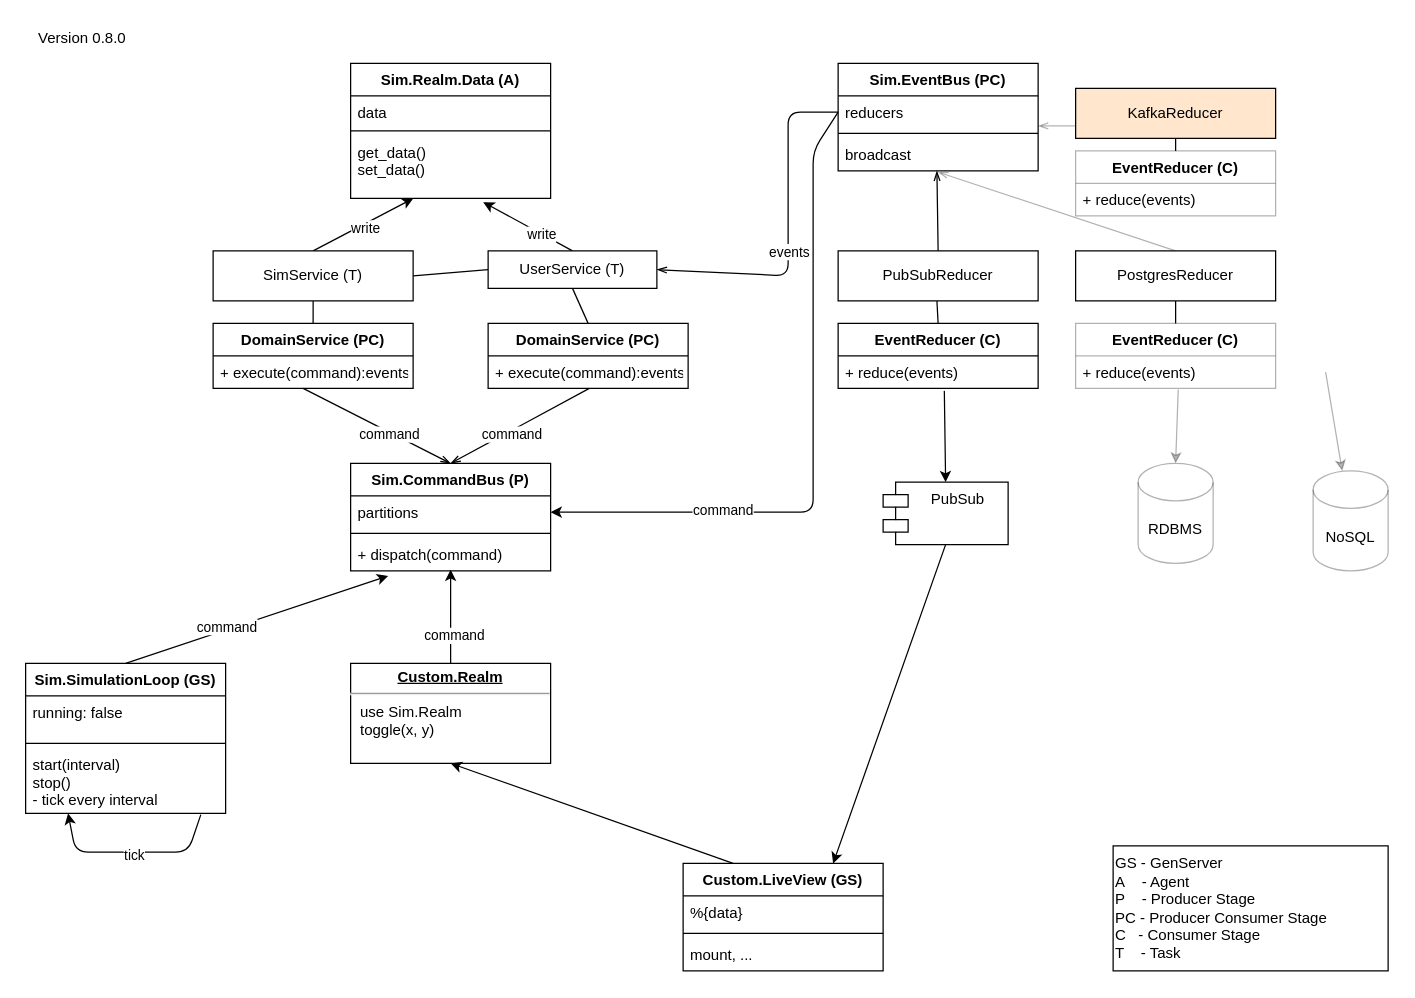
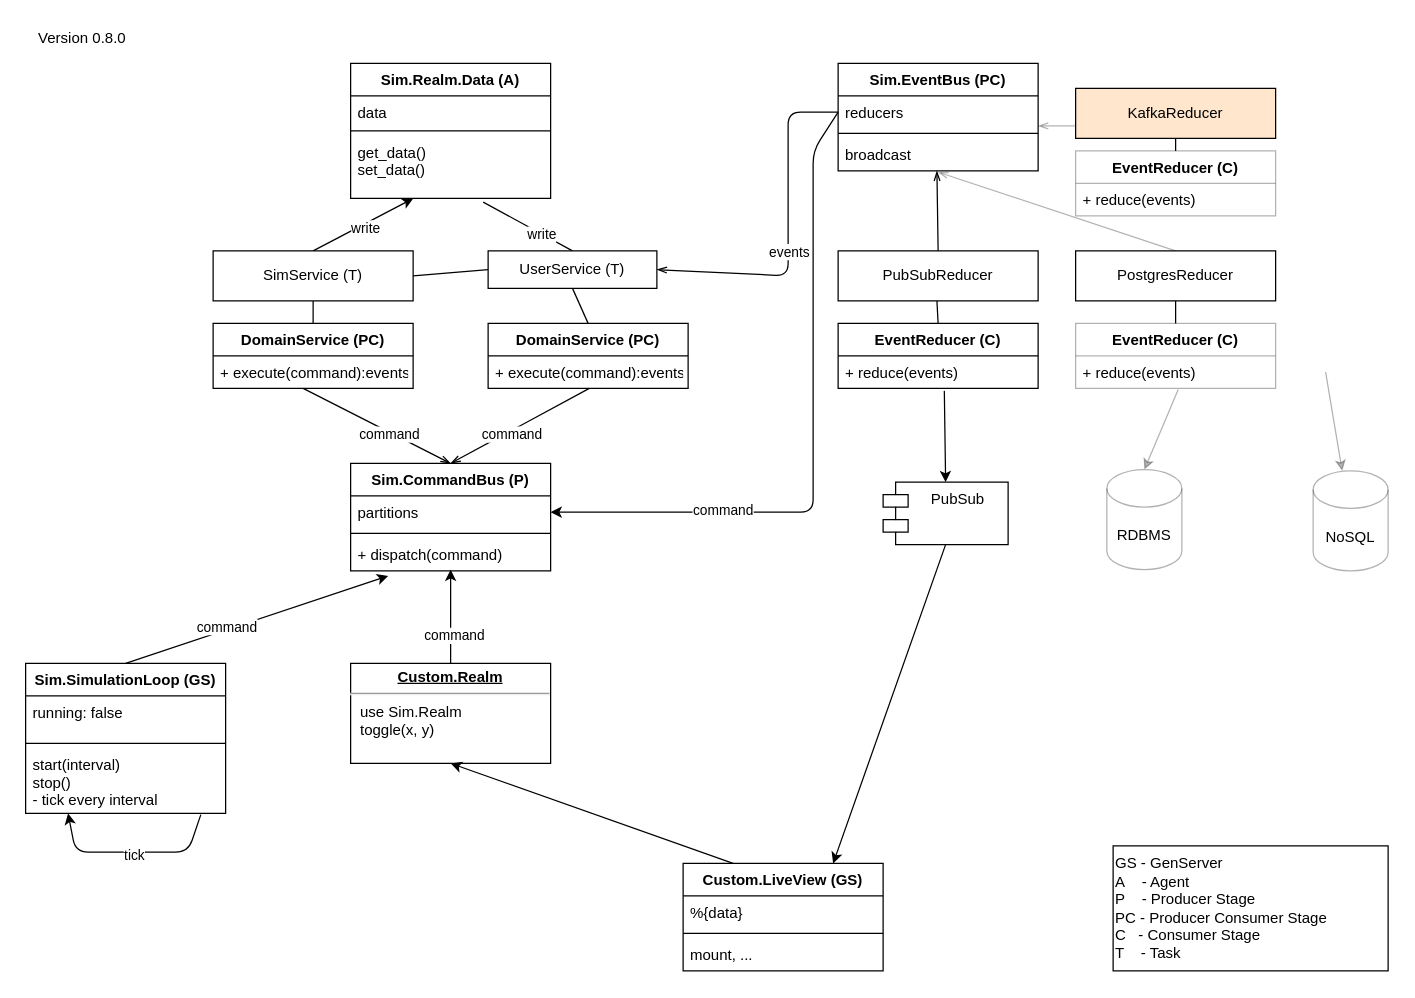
- <mxCell id="47" value="" style="endArrow=classic;html=1;entryX=0.663;entryY=1.06;entryDx=0;entryDy=0;entryPerimeter=0;exitX=0.5;exitY=0;exitDx=0;exitDy=0;" parent="1" source="63" target="8" edge="1"><mxGeometry width="50" height="50" relative="1" as="geometry"><mxPoint x="490" y="180" as="sourcePoint" /><mxPoint x="450" y="140" as="targetPoint" /></mxGeometry></mxCell>
+ <mxCell id="47" value="" style="endArrow=none;html=1;entryX=0.663;entryY=1.06;entryDx=0;entryDy=0;entryPerimeter=0;exitX=0.5;exitY=0;exitDx=0;exitDy=0;" parent="1" source="63" target="8" edge="1"><mxGeometry width="50" height="50" relative="1" as="geometry"><mxPoint x="490" y="180" as="sourcePoint" /><mxPoint x="450" y="140" as="targetPoint" /></mxGeometry></mxCell>
- <mxCell id="34" value="RDBMS" style="shape=cylinder3;whiteSpace=wrap;html=1;boundedLbl=1;backgroundOutline=1;size=15;opacity=30;" parent="1" vertex="1"><mxGeometry x="910" y="370" width="60" height="80" as="geometry" /></mxCell>
+ <mxCell id="34" value="RDBMS" style="shape=cylinder3;whiteSpace=wrap;html=1;boundedLbl=1;backgroundOutline=1;size=15;opacity=30;" parent="1" vertex="1"><mxGeometry x="885" y="375" width="60" height="80" as="geometry" /></mxCell>
